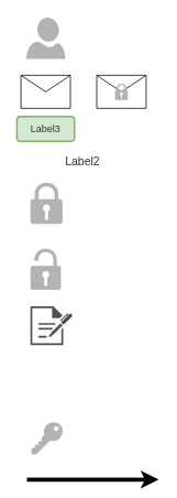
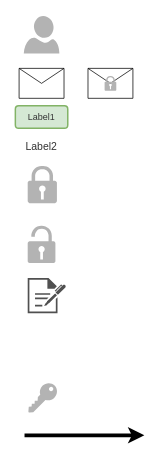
- <mxCell id="4" value="Label3" style="text;html=1;strokeColor=#82b366;fillColor=#d5e8d4;align=center;verticalAlign=middle;whiteSpace=wrap;rounded=1;shadow=0;glass=0;sketch=0;strokeWidth=2;fontColor=#333333;" vertex="1" parent="1"><mxGeometry x="20" y="140" width="70" height="30" as="geometry" /></mxCell>
+ <mxCell id="4" value="Label1" style="text;html=1;strokeColor=#82b366;fillColor=#d5e8d4;align=center;verticalAlign=middle;whiteSpace=wrap;rounded=1;shadow=0;glass=0;sketch=0;strokeWidth=2;fontColor=#333333;" vertex="1" parent="1"><mxGeometry x="20" y="140" width="70" height="30" as="geometry" /></mxCell>
- <mxCell id="11" value="Label2" style="text;html=1;strokeColor=none;fillColor=none;align=center;verticalAlign=middle;whiteSpace=wrap;rounded=0;shadow=0;glass=0;labelBorderColor=none;sketch=0;fontColor=#333333;fontSize=14;" vertex="1" parent="1"><mxGeometry x="70" y="180" width="60" height="30" as="geometry" /></mxCell>
+ <mxCell id="11" value="Label2" style="text;html=1;strokeColor=none;fillColor=none;align=center;verticalAlign=middle;whiteSpace=wrap;rounded=0;shadow=0;glass=0;labelBorderColor=none;sketch=0;fontColor=#333333;fontSize=14;" vertex="1" parent="1"><mxGeometry x="25" y="180" width="60" height="30" as="geometry" /></mxCell>
